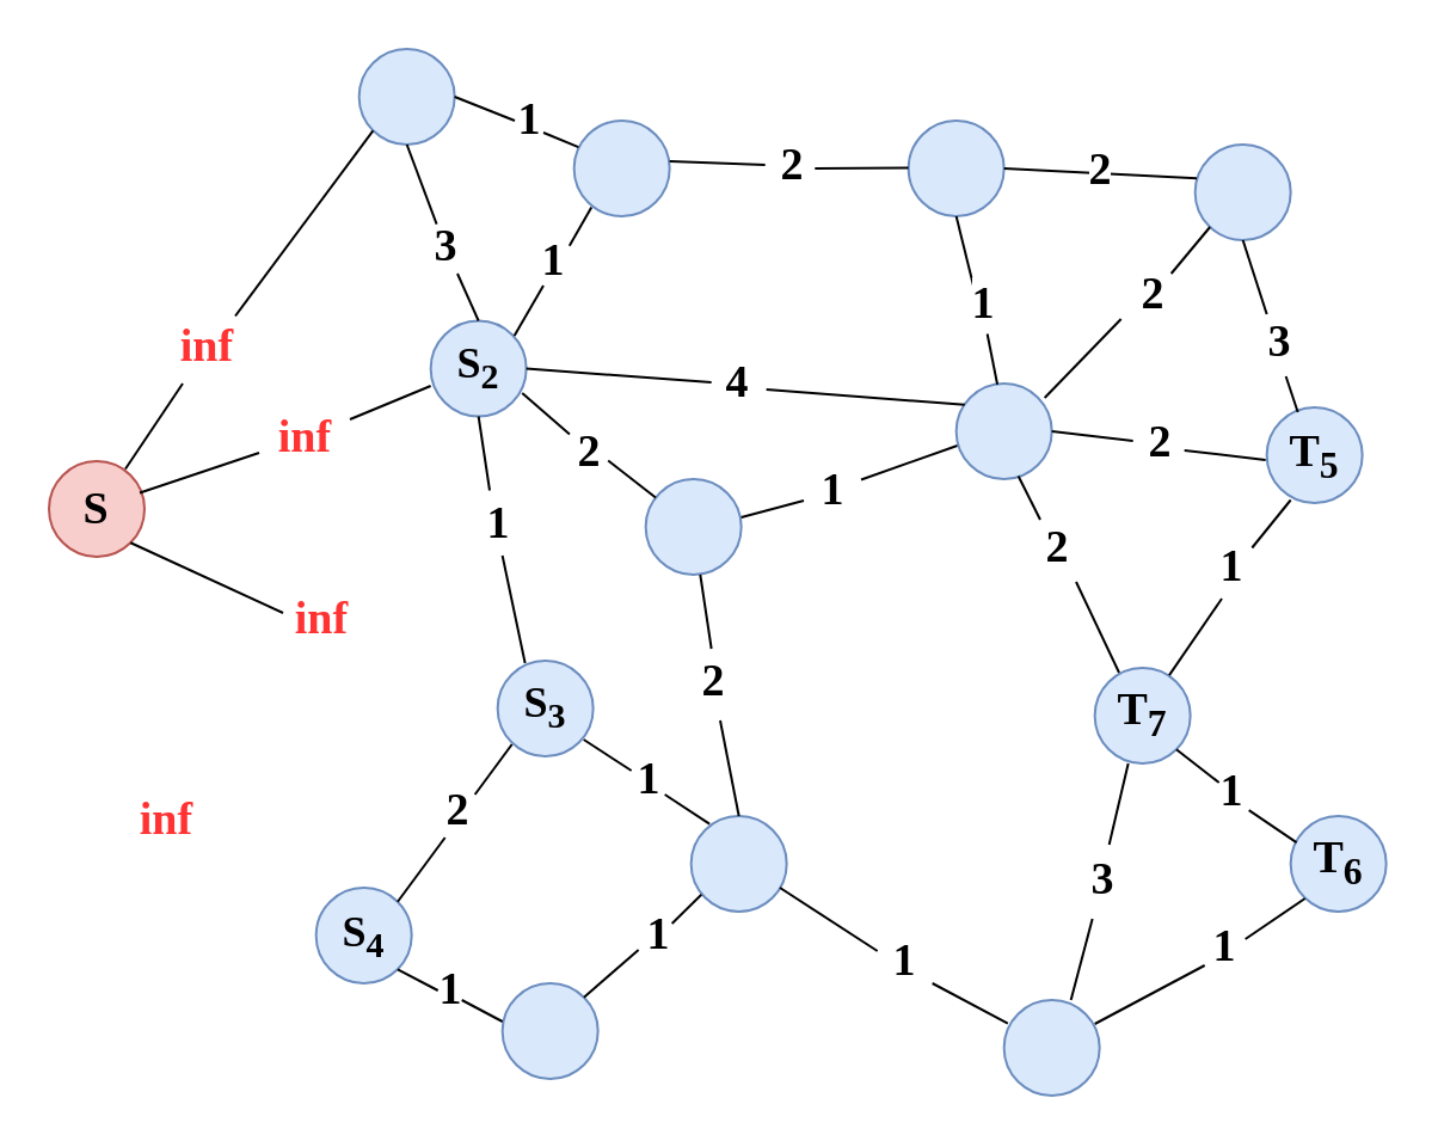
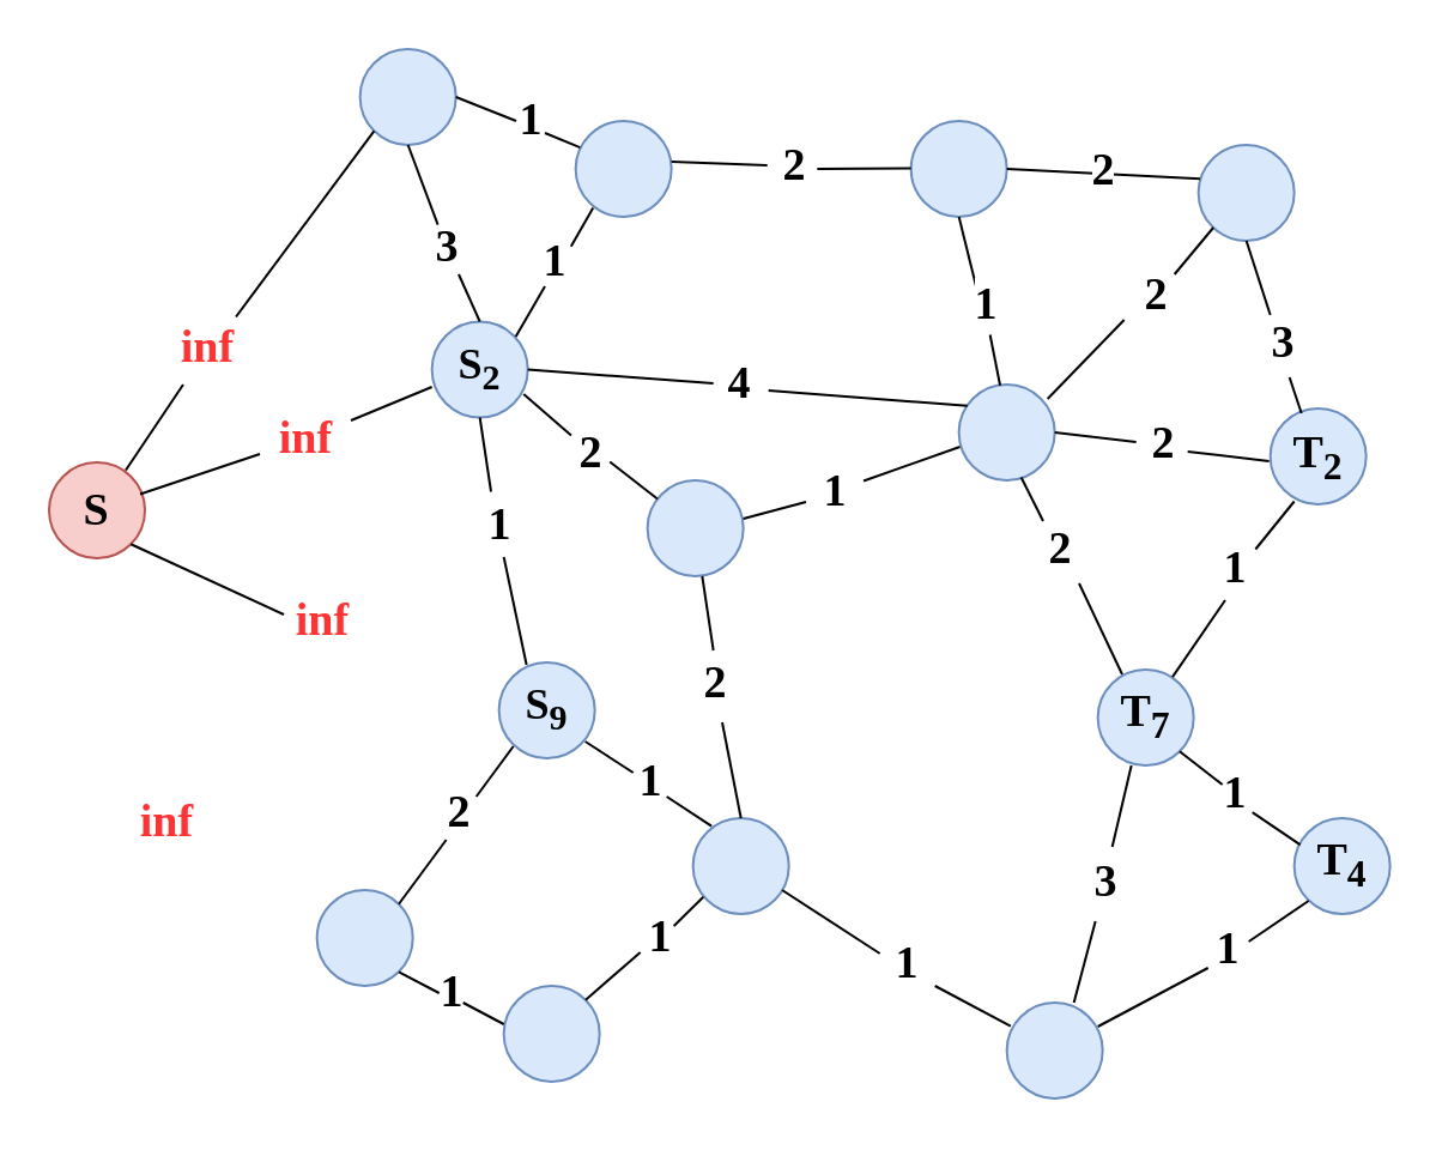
- <mxCell id="92" value="&lt;h2 style=&quot;&quot;&gt;&lt;span style=&quot;font-size: 19px;&quot;&gt;T&lt;sub&gt;5&lt;/sub&gt;&lt;/span&gt;&lt;/h2&gt;" style="text;html=1;strokeColor=none;fillColor=none;align=center;verticalAlign=middle;whiteSpace=wrap;rounded=0;fontFamily=Comic Sans MS;" vertex="1" parent="1"><mxGeometry x="539.83" y="182.5" width="20" height="17.5" as="geometry" /></mxCell>
+ <mxCell id="92" value="&lt;h2 style=&quot;&quot;&gt;&lt;span style=&quot;font-size: 19px;&quot;&gt;T&lt;sub&gt;2&lt;/sub&gt;&lt;/span&gt;&lt;/h2&gt;" style="text;html=1;strokeColor=none;fillColor=none;align=center;verticalAlign=middle;whiteSpace=wrap;rounded=0;fontFamily=Comic Sans MS;" vertex="1" parent="1"><mxGeometry x="539.83" y="182.5" width="20" height="17.5" as="geometry" /></mxCell>
- <mxCell id="74" value="&lt;h2 style=&quot;border-color: var(--border-color);&quot;&gt;S&lt;sub style=&quot;border-color: var(--border-color);&quot;&gt;3&lt;/sub&gt;&lt;/h2&gt;" style="text;html=1;strokeColor=none;fillColor=none;align=center;verticalAlign=middle;whiteSpace=wrap;rounded=0;fontFamily=Comic Sans MS;" vertex="1" parent="1"><mxGeometry x="217.83" y="287.25" width="20" height="17.5" as="geometry" /></mxCell>
+ <mxCell id="74" value="&lt;h2 style=&quot;border-color: var(--border-color);&quot;&gt;S&lt;sub style=&quot;border-color: var(--border-color);&quot;&gt;9&lt;/sub&gt;&lt;/h2&gt;" style="text;html=1;strokeColor=none;fillColor=none;align=center;verticalAlign=middle;whiteSpace=wrap;rounded=0;fontFamily=Comic Sans MS;" vertex="1" parent="1"><mxGeometry x="217.83" y="287.25" width="20" height="17.5" as="geometry" /></mxCell>
- <mxCell id="94" value="&lt;h2 style=&quot;&quot;&gt;&lt;span style=&quot;font-size: 19px;&quot;&gt;T&lt;sub&gt;6&lt;/sub&gt;&lt;/span&gt;&lt;/h2&gt;" style="text;html=1;strokeColor=none;fillColor=none;align=center;verticalAlign=middle;whiteSpace=wrap;rounded=0;fontFamily=Comic Sans MS;" vertex="1" parent="1"><mxGeometry x="549.83" y="352.25" width="20" height="17.5" as="geometry" /></mxCell>
+ <mxCell id="94" value="&lt;h2 style=&quot;&quot;&gt;&lt;span style=&quot;font-size: 19px;&quot;&gt;T&lt;sub&gt;4&lt;/sub&gt;&lt;/span&gt;&lt;/h2&gt;" style="text;html=1;strokeColor=none;fillColor=none;align=center;verticalAlign=middle;whiteSpace=wrap;rounded=0;fontFamily=Comic Sans MS;" vertex="1" parent="1"><mxGeometry x="549.83" y="352.25" width="20" height="17.5" as="geometry" /></mxCell>
- <mxCell id="75" value="&lt;h2 style=&quot;border-color: var(--border-color);&quot;&gt;S&lt;sub style=&quot;border-color: var(--border-color);&quot;&gt;4&lt;/sub&gt;&lt;/h2&gt;" style="text;html=1;strokeColor=none;fillColor=none;align=center;verticalAlign=middle;whiteSpace=wrap;rounded=0;fontFamily=Comic Sans MS;" vertex="1" parent="1"><mxGeometry x="141.83" y="383.5" width="20" height="17.5" as="geometry" /></mxCell>
